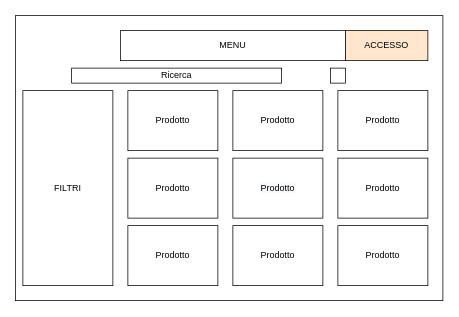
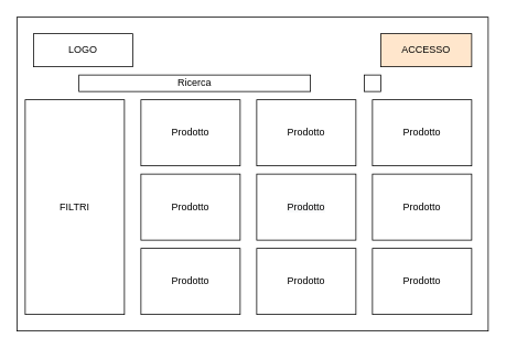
+ <mxCell id="3" value="LOGO" style="rounded=0;whiteSpace=wrap;html=1;" vertex="1" parent="1"><mxGeometry x="40" y="40" width="120" height="40" as="geometry" /></mxCell>
- <mxCell id="4" value="MENU" style="rounded=0;whiteSpace=wrap;html=1;" vertex="1" parent="1"><mxGeometry x="160" y="40" width="300" height="40" as="geometry" /></mxCell>
